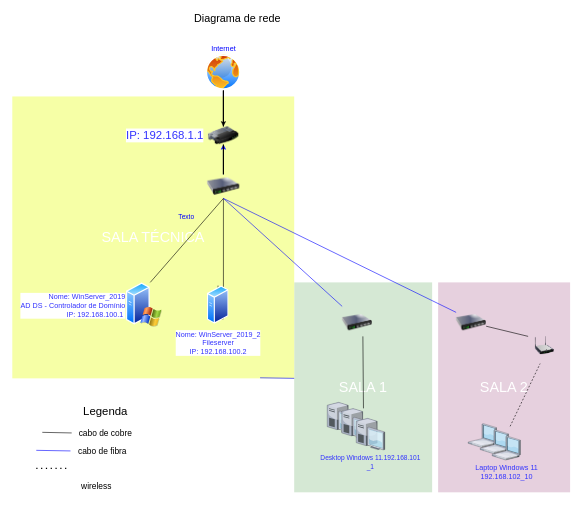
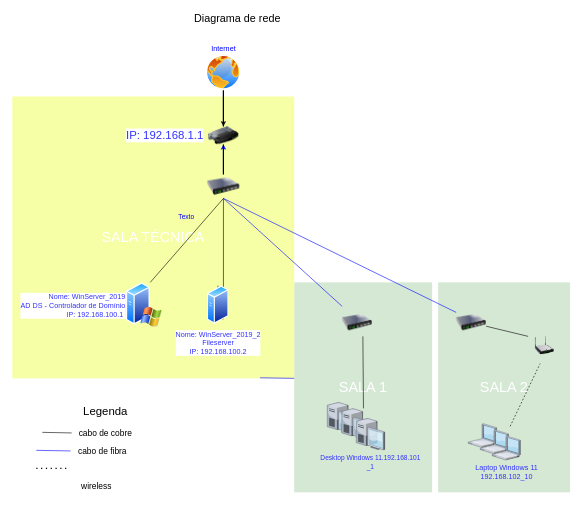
- <mxCell id="2" value="&lt;font style=&quot;font-size: 24px&quot; color=&quot;#ffffff&quot;&gt;SALA 2&lt;/font&gt;" style="rounded=0;whiteSpace=wrap;html=1;labelBackgroundColor=none;fillColor=#E6D0DE;strokeColor=none;" parent="1" vertex="1"><mxGeometry x="730" y="470" width="220" height="350" as="geometry" /></mxCell>
+ <mxCell id="2" value="&lt;font style=&quot;font-size: 24px&quot; color=&quot;#ffffff&quot;&gt;SALA 2&lt;/font&gt;" style="rounded=0;whiteSpace=wrap;html=1;labelBackgroundColor=none;fillColor=#d5e8d4;strokeColor=none;" parent="1" vertex="1"><mxGeometry x="730" y="470" width="220" height="350" as="geometry" /></mxCell>
